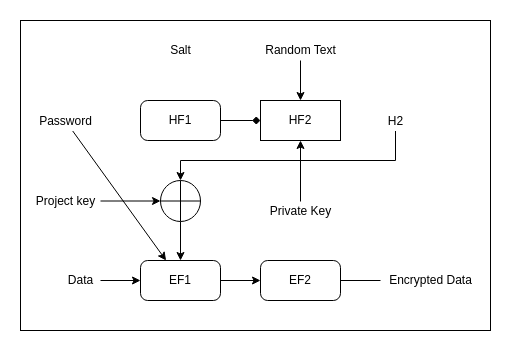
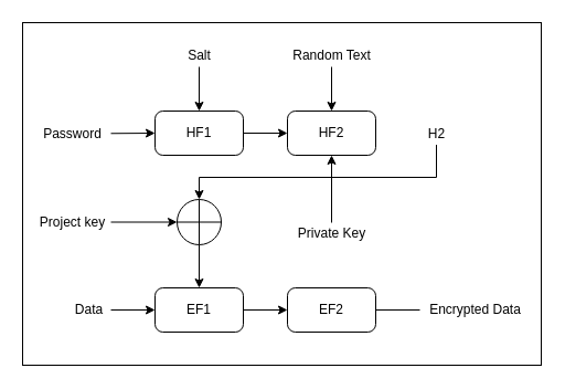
+ <mxCell id="3" style="edgeStyle=orthogonalEdgeStyle;rounded=0;orthogonalLoop=1;jettySize=auto;html=1;entryX=0.5;entryY=0;entryDx=0;entryDy=0;" edge="1" parent="1" source="4" target="2"><mxGeometry relative="1" as="geometry" /></mxCell>
- <mxCell id="9" value="" style="edgeStyle=orthogonalEdgeStyle;rounded=0;orthogonalLoop=1;jettySize=auto;html=1;entryX=0;entryY=0.5;entryDx=0;entryDy=0;endArrow=diamond;" edge="1" parent="1" source="2" target="11"><mxGeometry relative="1" as="geometry"><mxPoint x="220" y="120" as="sourcePoint" /></mxGeometry></mxCell>
+ <mxCell id="9" value="" style="edgeStyle=orthogonalEdgeStyle;rounded=0;orthogonalLoop=1;jettySize=auto;html=1;entryX=0;entryY=0.5;entryDx=0;entryDy=0;" edge="1" parent="1" source="2" target="11"><mxGeometry relative="1" as="geometry"><mxPoint x="220" y="120" as="sourcePoint" /></mxGeometry></mxCell>
- <mxCell id="11" value="HF2" style="whiteSpace=wrap;html=1;arcSize=18;rounded=0;" vertex="1" parent="1"><mxGeometry x="260" y="100" width="80" height="40" as="geometry" /></mxCell>
+ <mxCell id="11" value="HF2" style="rounded=1;whiteSpace=wrap;html=1;arcSize=18;" vertex="1" parent="1"><mxGeometry x="260" y="100" width="80" height="40" as="geometry" /></mxCell>
- <mxCell id="25" value="" style="endArrow=classic;html=1;" edge="1" parent="1" source="10" target="15"><mxGeometry width="50" height="50" relative="1" as="geometry"><mxPoint x="-70" y="180" as="sourcePoint" /><mxPoint x="-20" y="130" as="targetPoint" /></mxGeometry></mxCell>
+ <mxCell id="25" value="" style="endArrow=classic;html=1;entryX=0;entryY=0.5;entryDx=0;entryDy=0;" edge="1" parent="1" source="10" target="2"><mxGeometry width="50" height="50" relative="1" as="geometry"><mxPoint x="-70" y="180" as="sourcePoint" /><mxPoint x="-20" y="130" as="targetPoint" /></mxGeometry></mxCell>
